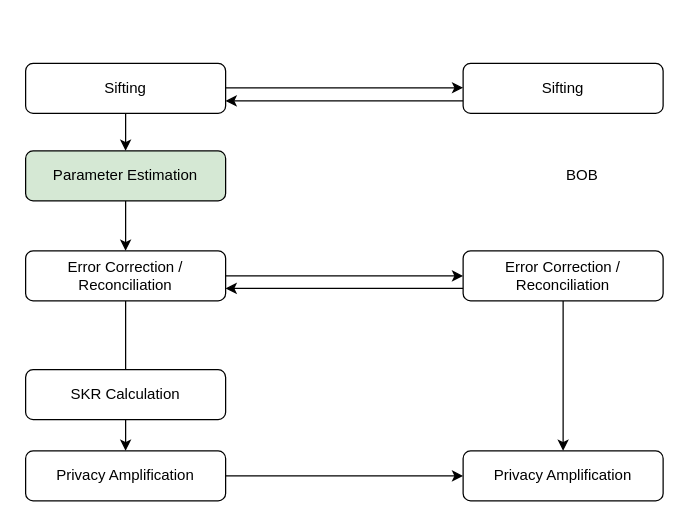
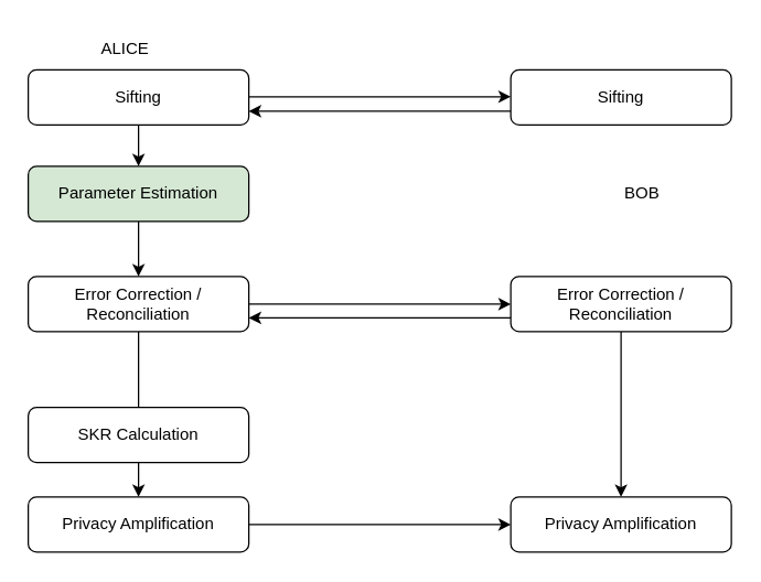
+ <mxCell id="14" value="ALICE" style="text;html=1;align=center;verticalAlign=middle;resizable=0;points=[];autosize=1;strokeColor=none;fillColor=none;" vertex="1" parent="1"><mxGeometry x="60" y="20" width="60" height="30" as="geometry" /></mxCell>
